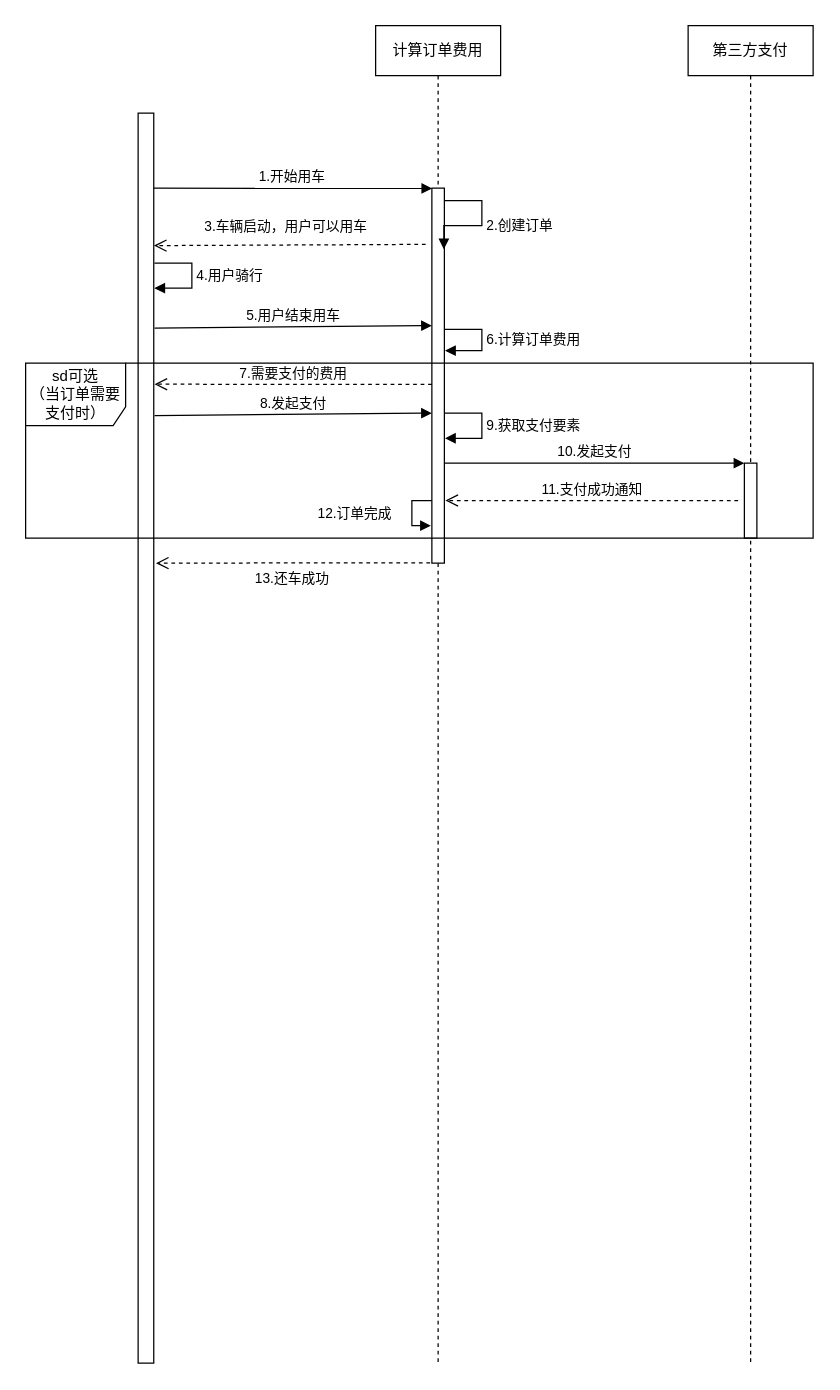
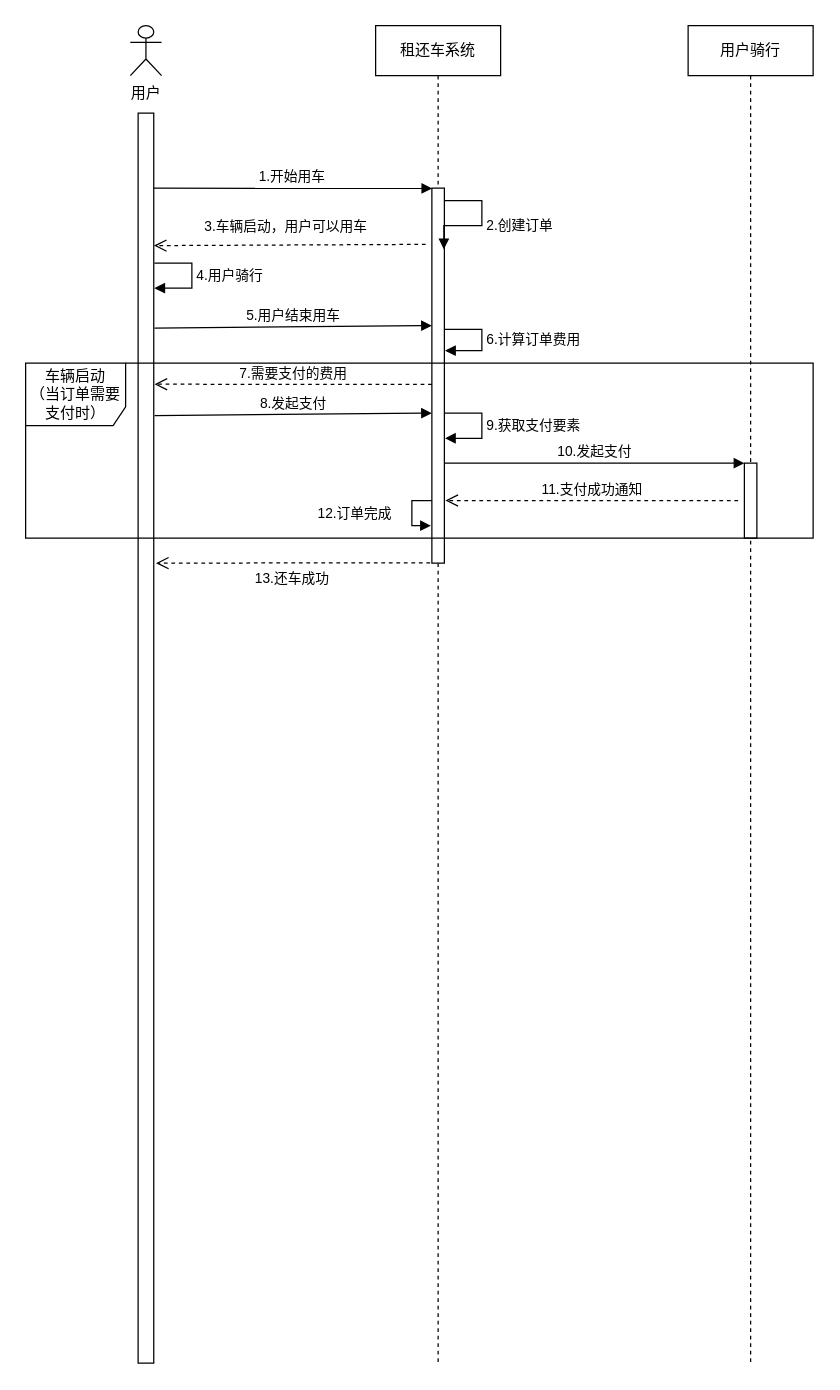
+ <mxCell id="17" value="用户" style="shape=umlActor;verticalLabelPosition=bottom;verticalAlign=top;html=1;" vertex="1" parent="1"><mxGeometry x="103.75" y="20" width="25" height="40" as="geometry" /></mxCell>
- <mxCell id="3" value="计算订单费用" style="shape=umlLifeline;perimeter=lifelinePerimeter;whiteSpace=wrap;html=1;container=1;collapsible=0;recursiveResize=0;outlineConnect=0;" vertex="1" parent="1"><mxGeometry x="300" y="20" width="100" height="1070" as="geometry" /></mxCell>
+ <mxCell id="3" value="租还车系统" style="shape=umlLifeline;perimeter=lifelinePerimeter;whiteSpace=wrap;html=1;container=1;collapsible=0;recursiveResize=0;outlineConnect=0;" vertex="1" parent="1"><mxGeometry x="300" y="20" width="100" height="1070" as="geometry" /></mxCell>
- <mxCell id="15" value="第三方支付" style="shape=umlLifeline;perimeter=lifelinePerimeter;whiteSpace=wrap;html=1;container=1;collapsible=0;recursiveResize=0;outlineConnect=0;" vertex="1" parent="1"><mxGeometry x="550" y="20" width="100" height="1070" as="geometry" /></mxCell>
+ <mxCell id="15" value="用户骑行" style="shape=umlLifeline;perimeter=lifelinePerimeter;whiteSpace=wrap;html=1;container=1;collapsible=0;recursiveResize=0;outlineConnect=0;" vertex="1" parent="1"><mxGeometry x="550" y="20" width="100" height="1070" as="geometry" /></mxCell>
- <mxCell id="26" value="sd可选&lt;br&gt;（当订单需要支付时）" style="shape=umlFrame;whiteSpace=wrap;html=1;width=80;height=50;" vertex="1" parent="1"><mxGeometry x="20" y="290" width="630" height="140" as="geometry" /></mxCell>
+ <mxCell id="26" value="车辆启动&lt;br&gt;（当订单需要支付时）" style="shape=umlFrame;whiteSpace=wrap;html=1;width=80;height=50;" vertex="1" parent="1"><mxGeometry x="20" y="290" width="630" height="140" as="geometry" /></mxCell>
